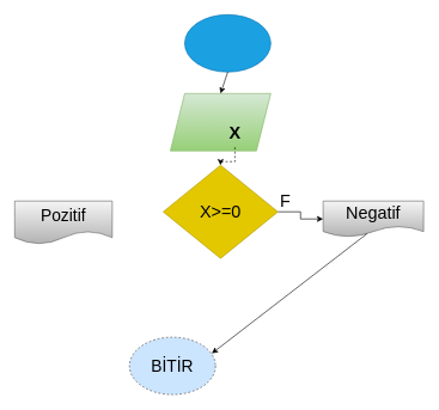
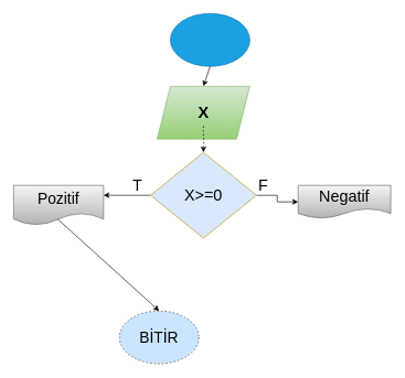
- <mxCell id="6" value="X" style="text;html=1;resizable=0;autosize=1;align=center;verticalAlign=middle;points=[];fillColor=none;strokeColor=none;rounded=0;labelBackgroundColor=none;fontColor=#000000;fontStyle=1;fontSize=24;" vertex="1" parent="1"><mxGeometry x="307" y="165" width="40" height="40" as="geometry" /></mxCell>
+ <mxCell id="6" value="X" style="text;html=1;resizable=0;autosize=1;align=center;verticalAlign=middle;points=[];fillColor=none;strokeColor=none;rounded=0;labelBackgroundColor=none;fontColor=#000000;fontStyle=1;fontSize=24;" vertex="1" parent="1"><mxGeometry x="287" y="150" width="40" height="40" as="geometry" /></mxCell>
+ <mxCell id="16" value="T" style="text;html=1;resizable=0;autosize=1;align=center;verticalAlign=middle;points=[];fillColor=none;strokeColor=none;rounded=0;labelBackgroundColor=none;fontSize=24;fontColor=#000000;" vertex="1" parent="1"><mxGeometry x="187" y="260" width="40" height="40" as="geometry" /></mxCell>
+ <mxCell id="10" style="edgeStyle=orthogonalEdgeStyle;rounded=0;orthogonalLoop=1;jettySize=auto;html=1;exitX=0;exitY=0.5;exitDx=0;exitDy=0;entryX=1;entryY=0.25;entryDx=0;entryDy=0;fontSize=24;fontColor=#000000;" edge="1" parent="1" source="12" target="7"><mxGeometry relative="1" as="geometry" /></mxCell>
- <mxCell id="12" value="X&amp;gt;=0" style="rhombus;whiteSpace=wrap;html=1;labelBackgroundColor=none;fontSize=24;fontColor=#000000;fillColor=#e3c800;strokeColor=#B09500;" vertex="1" parent="1"><mxGeometry x="227" y="230" width="160" height="130" as="geometry" /></mxCell>
+ <mxCell id="12" value="X&amp;gt;=0" style="rhombus;whiteSpace=wrap;html=1;labelBackgroundColor=none;fontSize=24;fontColor=#000000;fillColor=#dae8fc;strokeColor=#B09500;" vertex="1" parent="1"><mxGeometry x="227" y="230" width="160" height="130" as="geometry" /></mxCell>
+ <mxCell id="9" value="" style="endArrow=classic;html=1;rounded=0;fontSize=23;fontColor=#000000;exitX=0.49;exitY=0.852;exitDx=0;exitDy=0;exitPerimeter=0;entryX=0.5;entryY=0;entryDx=0;entryDy=0;" edge="1" parent="1" source="7" target="8"><mxGeometry width="50" height="50" relative="1" as="geometry"><mxPoint x="194" y="520" as="sourcePoint" /><mxPoint x="244" y="470" as="targetPoint" /></mxGeometry></mxCell>
- <mxCell id="14" value="" style="endArrow=classic;html=1;rounded=0;fontSize=24;fontColor=#000000;entryX=0.957;entryY=0.282;entryDx=0;entryDy=0;entryPerimeter=0;exitX=0.438;exitY=0.909;exitDx=0;exitDy=0;exitPerimeter=0;" edge="1" parent="1" source="13" target="8"><mxGeometry width="50" height="50" relative="1" as="geometry"><mxPoint x="520" y="350" as="sourcePoint" /><mxPoint x="280" y="230" as="targetPoint" /><Array as="points" /></mxGeometry></mxCell>
